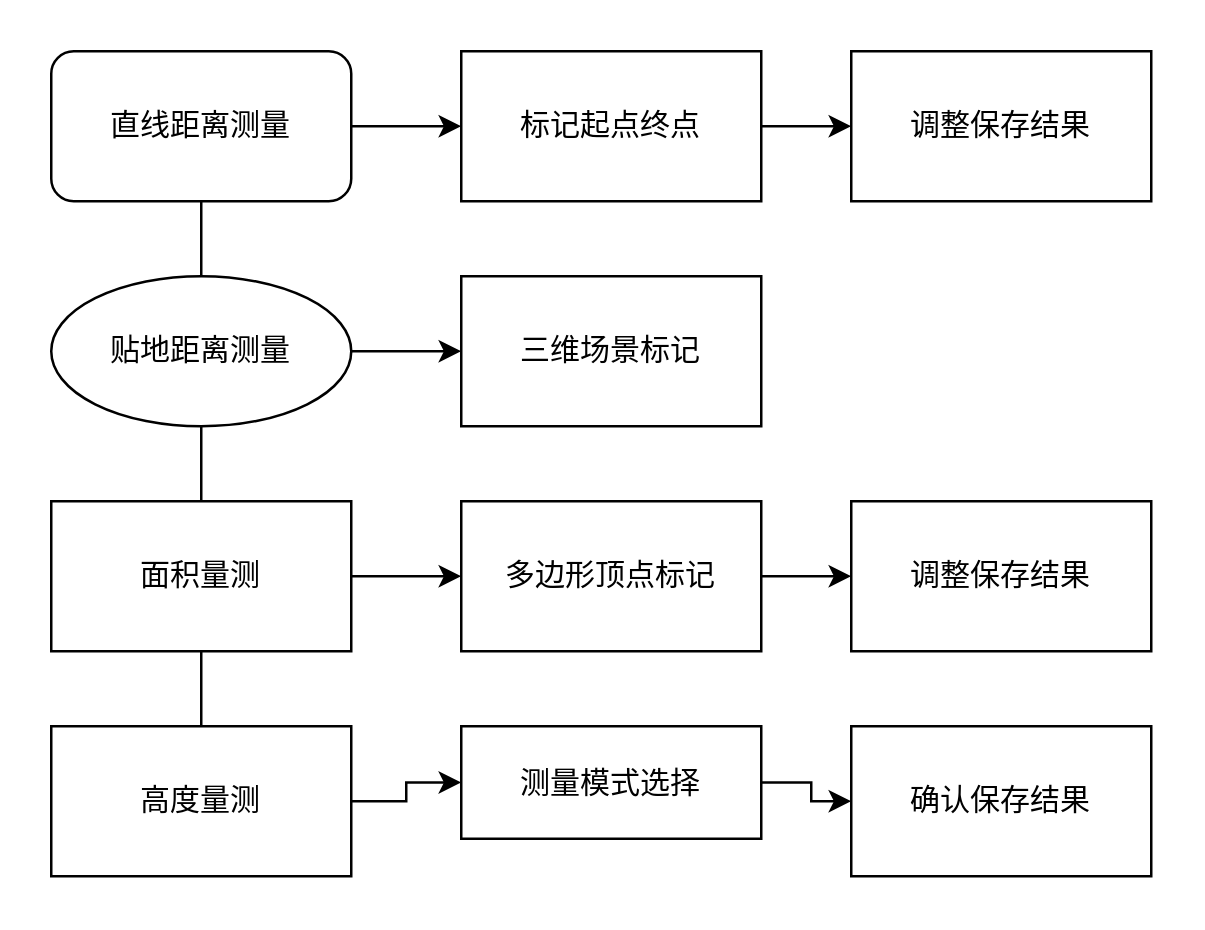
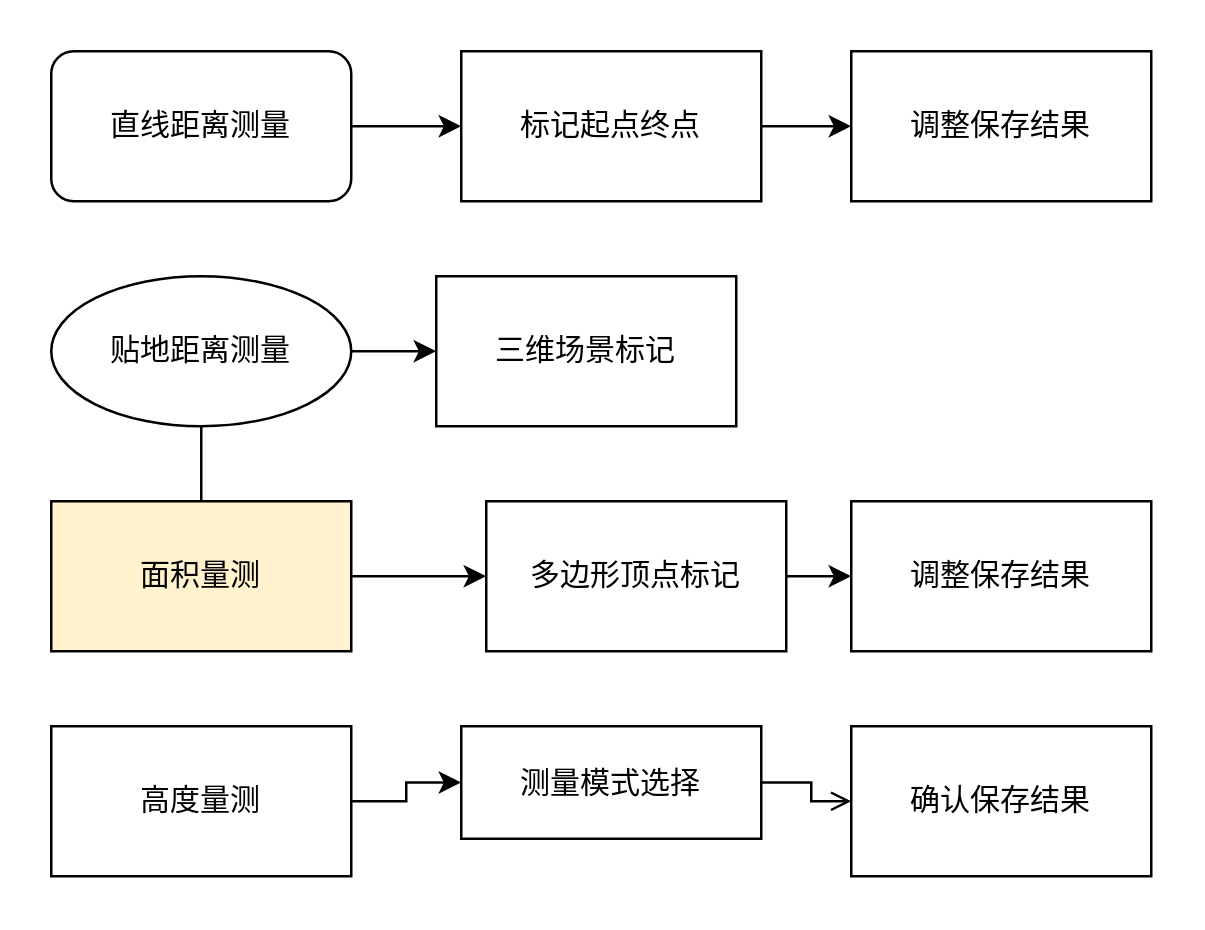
- <mxCell id="8" value="" style="edgeStyle=orthogonalEdgeStyle;rounded=0;orthogonalLoop=1;jettySize=auto;html=1;endArrow=none;endFill=0;" edge="1" parent="1" source="10" target="3"><mxGeometry relative="1" as="geometry" /></mxCell>
- <mxCell id="11" value="三维场景标记" style="rounded=0;whiteSpace=wrap;html=1;" vertex="1" parent="1"><mxGeometry x="184" y="110" width="120" height="60" as="geometry" /></mxCell>
+ <mxCell id="11" value="三维场景标记" style="rounded=0;whiteSpace=wrap;html=1;" vertex="1" parent="1"><mxGeometry x="174" y="110" width="120" height="60" as="geometry" /></mxCell>
- <mxCell id="14" value="面积量测" style="rounded=0;whiteSpace=wrap;html=1;" vertex="1" parent="1"><mxGeometry x="20" y="200" width="120" height="60" as="geometry" /></mxCell>
+ <mxCell id="14" value="面积量测" style="rounded=0;whiteSpace=wrap;html=1;fillColor=#fff2cc;" vertex="1" parent="1"><mxGeometry x="20" y="200" width="120" height="60" as="geometry" /></mxCell>
- <mxCell id="16" value="多边形顶点标记" style="rounded=0;whiteSpace=wrap;html=1;" vertex="1" parent="1"><mxGeometry x="184" y="200" width="120" height="60" as="geometry" /></mxCell>
+ <mxCell id="16" value="多边形顶点标记" style="rounded=0;whiteSpace=wrap;html=1;" vertex="1" parent="1"><mxGeometry x="194" y="200" width="120" height="60" as="geometry" /></mxCell>
- <mxCell id="13" style="edgeStyle=orthogonalEdgeStyle;rounded=0;orthogonalLoop=1;jettySize=auto;html=1;exitX=0.5;exitY=1;exitDx=0;exitDy=0;endArrow=none;endFill=0;" edge="1" parent="1" source="14" target="19"><mxGeometry relative="1" as="geometry" /></mxCell>
- <mxCell id="20" style="edgeStyle=orthogonalEdgeStyle;rounded=0;orthogonalLoop=1;jettySize=auto;html=1;exitX=1;exitY=0.5;exitDx=0;exitDy=0;" edge="1" parent="1" source="21" target="22"><mxGeometry relative="1" as="geometry" /></mxCell>
+ <mxCell id="20" style="edgeStyle=orthogonalEdgeStyle;rounded=0;orthogonalLoop=1;jettySize=auto;html=1;exitX=1;exitY=0.5;exitDx=0;exitDy=0;endArrow=open;" edge="1" parent="1" source="21" target="22"><mxGeometry relative="1" as="geometry" /></mxCell>
